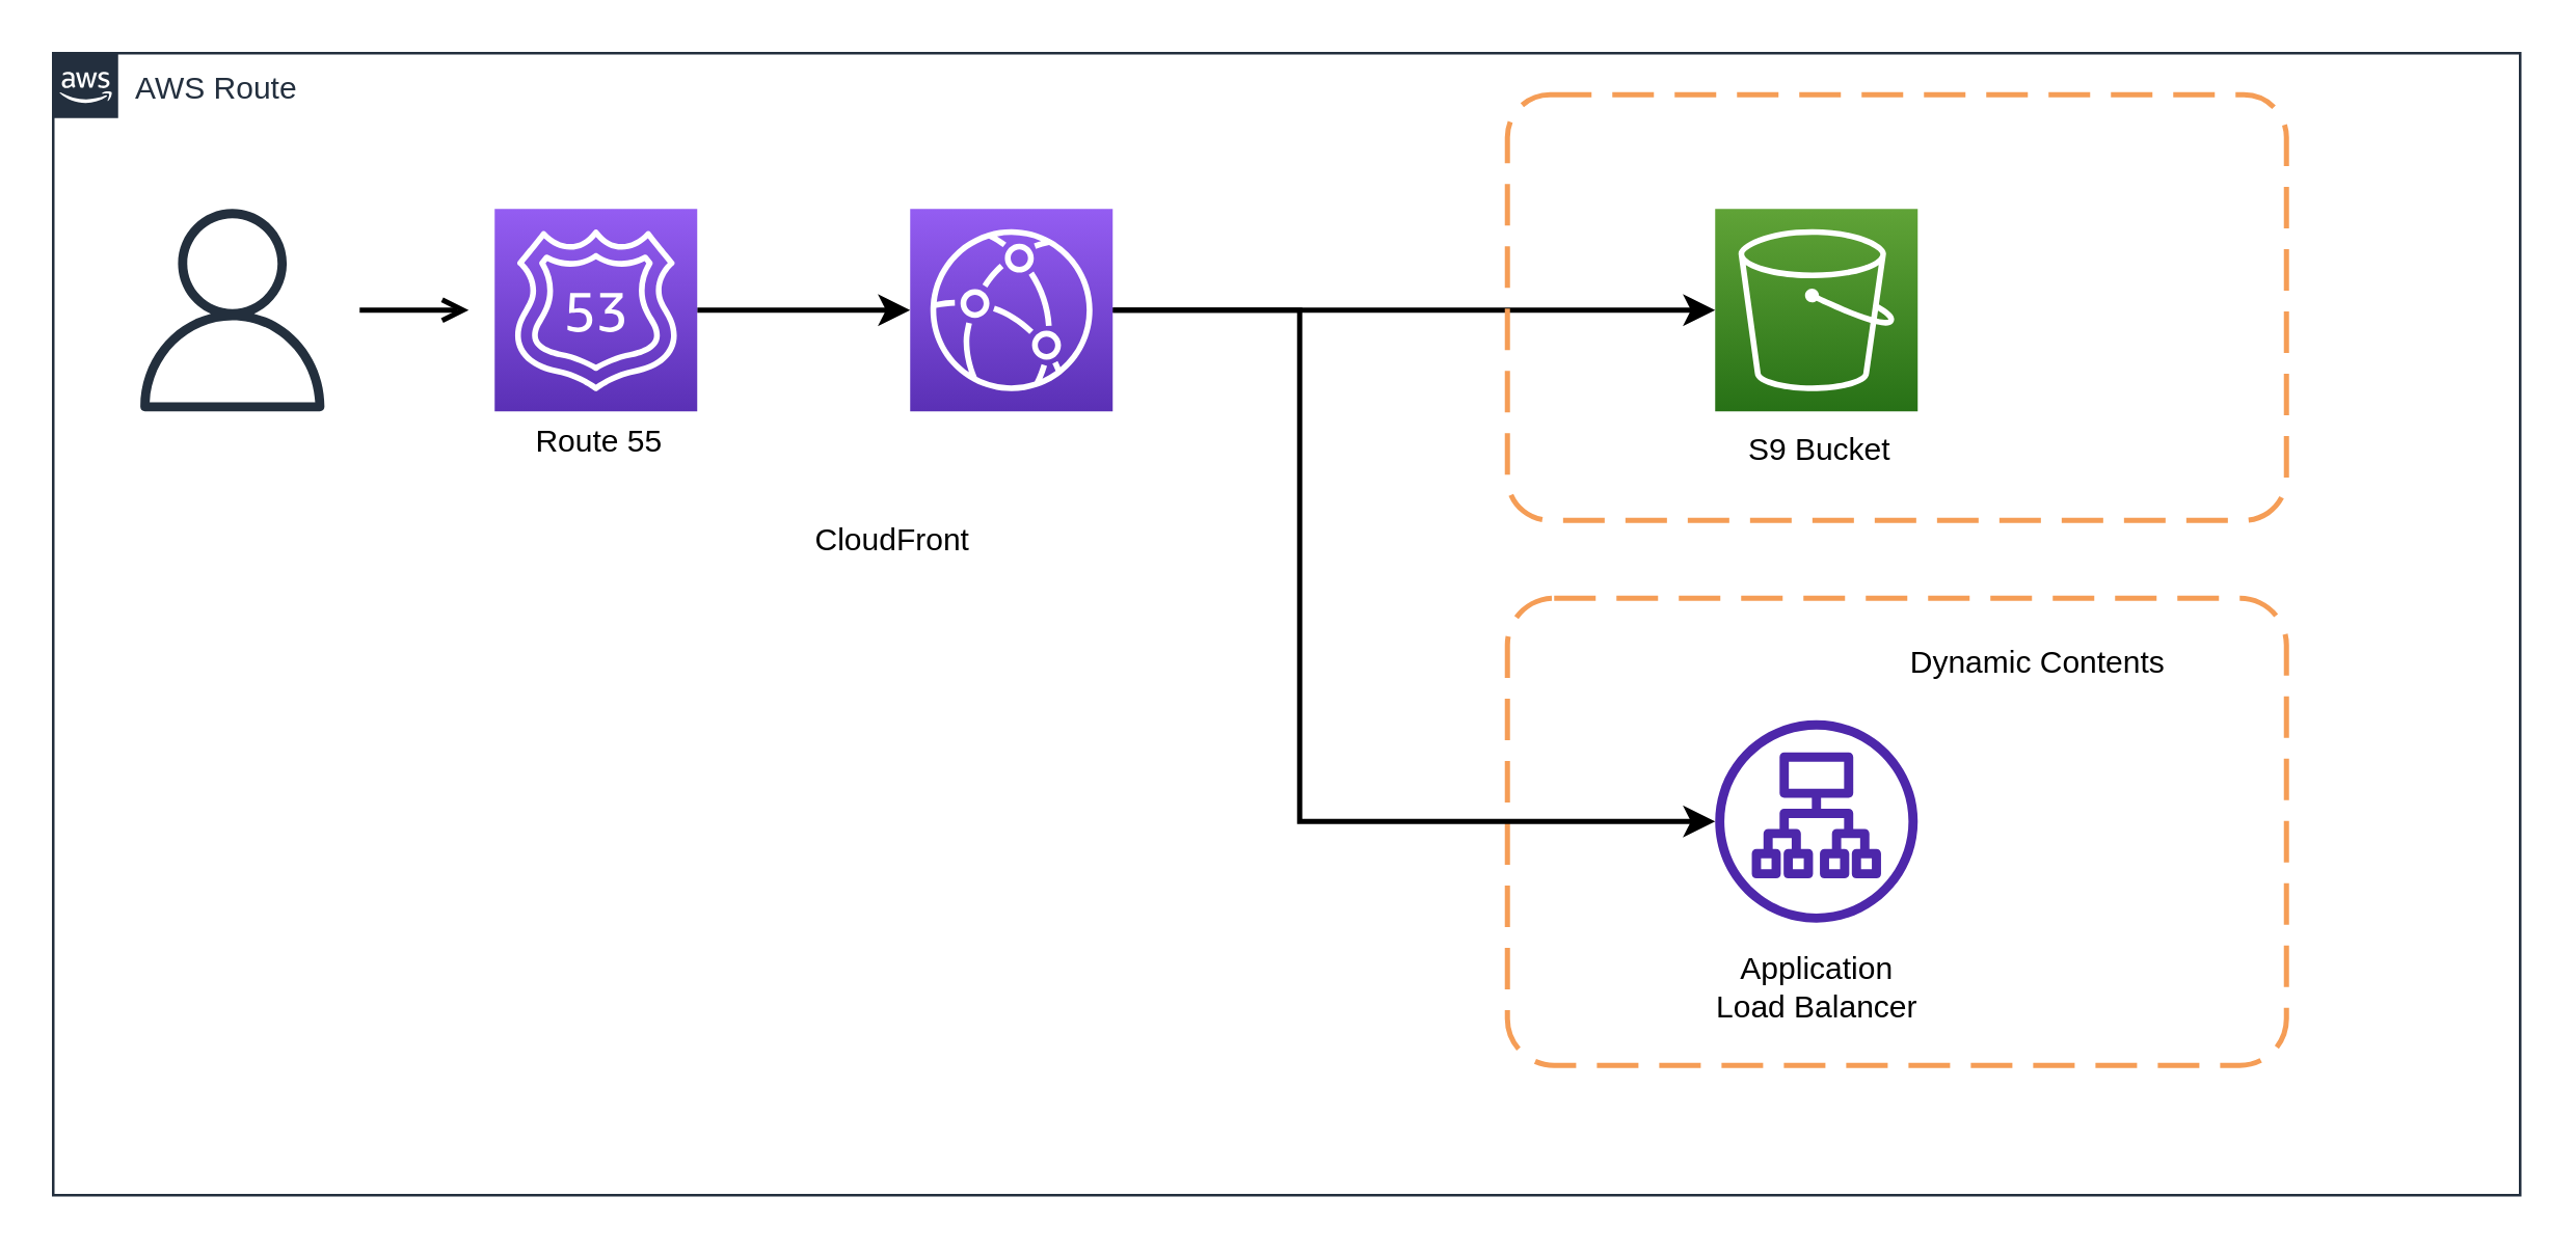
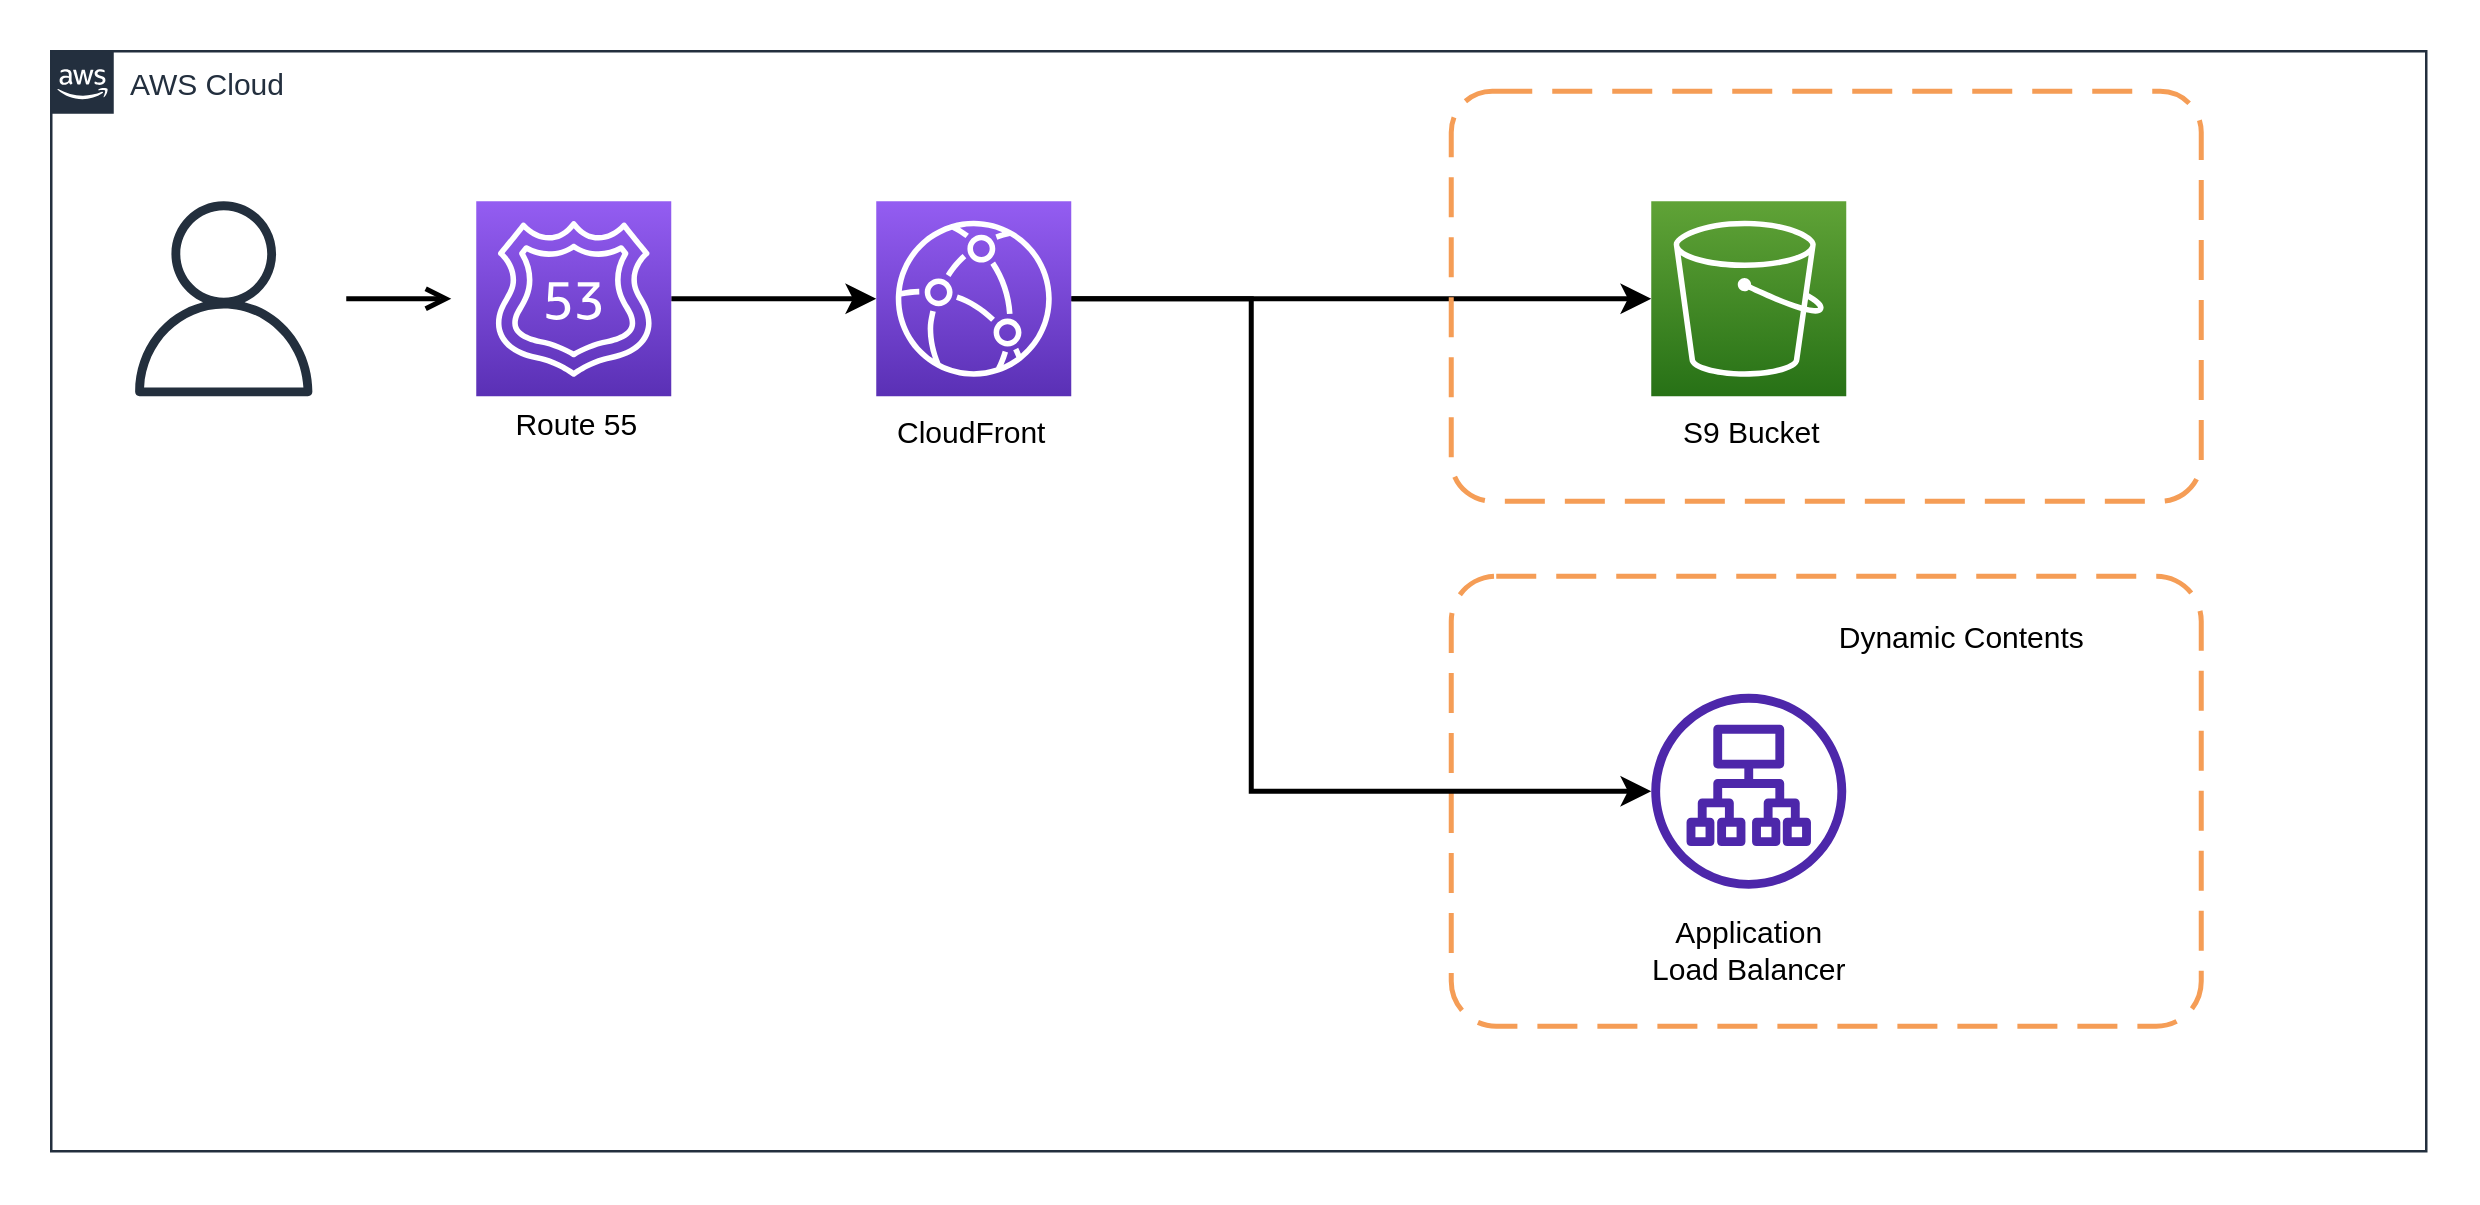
- <mxCell id="2" value="AWS Route" style="points=[[0,0],[0.25,0],[0.5,0],[0.75,0],[1,0],[1,0.25],[1,0.5],[1,0.75],[1,1],[0.75,1],[0.5,1],[0.25,1],[0,1],[0,0.75],[0,0.5],[0,0.25]];outlineConnect=0;gradientColor=none;html=1;whiteSpace=wrap;fontSize=12;fontStyle=0;shape=mxgraph.aws4.group;grIcon=mxgraph.aws4.group_aws_cloud_alt;strokeColor=#232F3E;fillColor=none;verticalAlign=top;align=left;spacingLeft=30;fontColor=#232F3E;dashed=0;labelBackgroundColor=#ffffff;container=1;pointerEvents=0;collapsible=0;recursiveResize=0;" parent="1" vertex="1"><mxGeometry x="20" y="20" width="950" height="440" as="geometry" /></mxCell>
+ <mxCell id="2" value="AWS Cloud" style="points=[[0,0],[0.25,0],[0.5,0],[0.75,0],[1,0],[1,0.25],[1,0.5],[1,0.75],[1,1],[0.75,1],[0.5,1],[0.25,1],[0,1],[0,0.75],[0,0.5],[0,0.25]];outlineConnect=0;gradientColor=none;html=1;whiteSpace=wrap;fontSize=12;fontStyle=0;shape=mxgraph.aws4.group;grIcon=mxgraph.aws4.group_aws_cloud_alt;strokeColor=#232F3E;fillColor=none;verticalAlign=top;align=left;spacingLeft=30;fontColor=#232F3E;dashed=0;labelBackgroundColor=#ffffff;container=1;pointerEvents=0;collapsible=0;recursiveResize=0;" parent="1" vertex="1"><mxGeometry x="20" y="20" width="950" height="440" as="geometry" /></mxCell>
- <mxCell id="10" value="CloudFront" style="text;html=1;align=center;verticalAlign=middle;resizable=0;points=[];autosize=1;strokeColor=none;fillColor=none;" vertex="1" parent="2"><mxGeometry x="283" y="173" width="80" height="30" as="geometry" /></mxCell>
+ <mxCell id="10" value="CloudFront" style="text;html=1;align=center;verticalAlign=middle;resizable=0;points=[];autosize=1;strokeColor=none;fillColor=none;" vertex="1" parent="2"><mxGeometry x="328" y="138" width="80" height="30" as="geometry" /></mxCell>
